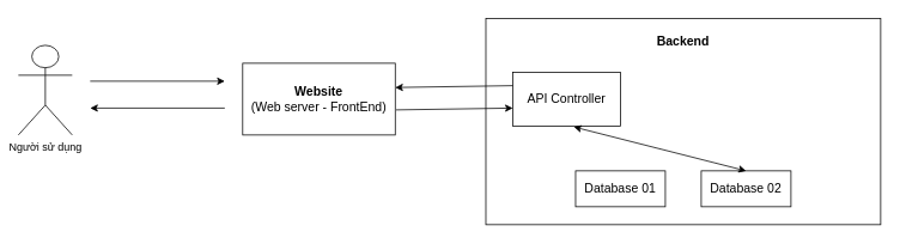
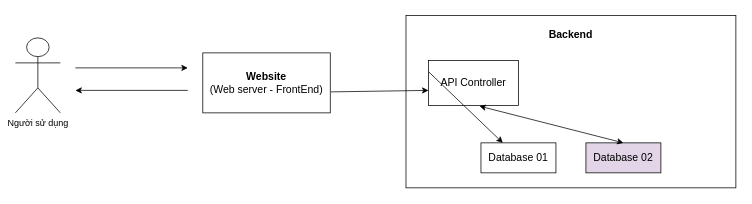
- <mxCell id="12" value="" style="endArrow=classic;html=1;rounded=0;fontSize=14;exitX=0;exitY=0.25;exitDx=0;exitDy=0;entryX=1;entryY=0.338;entryDx=0;entryDy=0;entryPerimeter=0;" edge="1" parent="1" source="8" target="5"><mxGeometry width="50" height="50" relative="1" as="geometry"><mxPoint x="450" y="200" as="sourcePoint" /><mxPoint x="440" y="100" as="targetPoint" /></mxGeometry></mxCell>
+ <mxCell id="12" value="" style="endArrow=classic;html=1;rounded=0;fontSize=14;exitX=0;exitY=0.25;exitDx=0;exitDy=0;" edge="1" parent="1" source="8" target="9"><mxGeometry width="50" height="50" relative="1" as="geometry"><mxPoint x="450" y="200" as="sourcePoint" /><mxPoint x="440" y="100" as="targetPoint" /></mxGeometry></mxCell>
- <mxCell id="10" value="Database 02" style="rounded=0;whiteSpace=wrap;html=1;fontSize=14;" vertex="1" parent="1"><mxGeometry x="781" y="190" width="100" height="40" as="geometry" /></mxCell>
+ <mxCell id="10" value="Database 02" style="rounded=0;whiteSpace=wrap;html=1;fontSize=14;fillColor=#e1d5e7;" vertex="1" parent="1"><mxGeometry x="781" y="190" width="100" height="40" as="geometry" /></mxCell>
